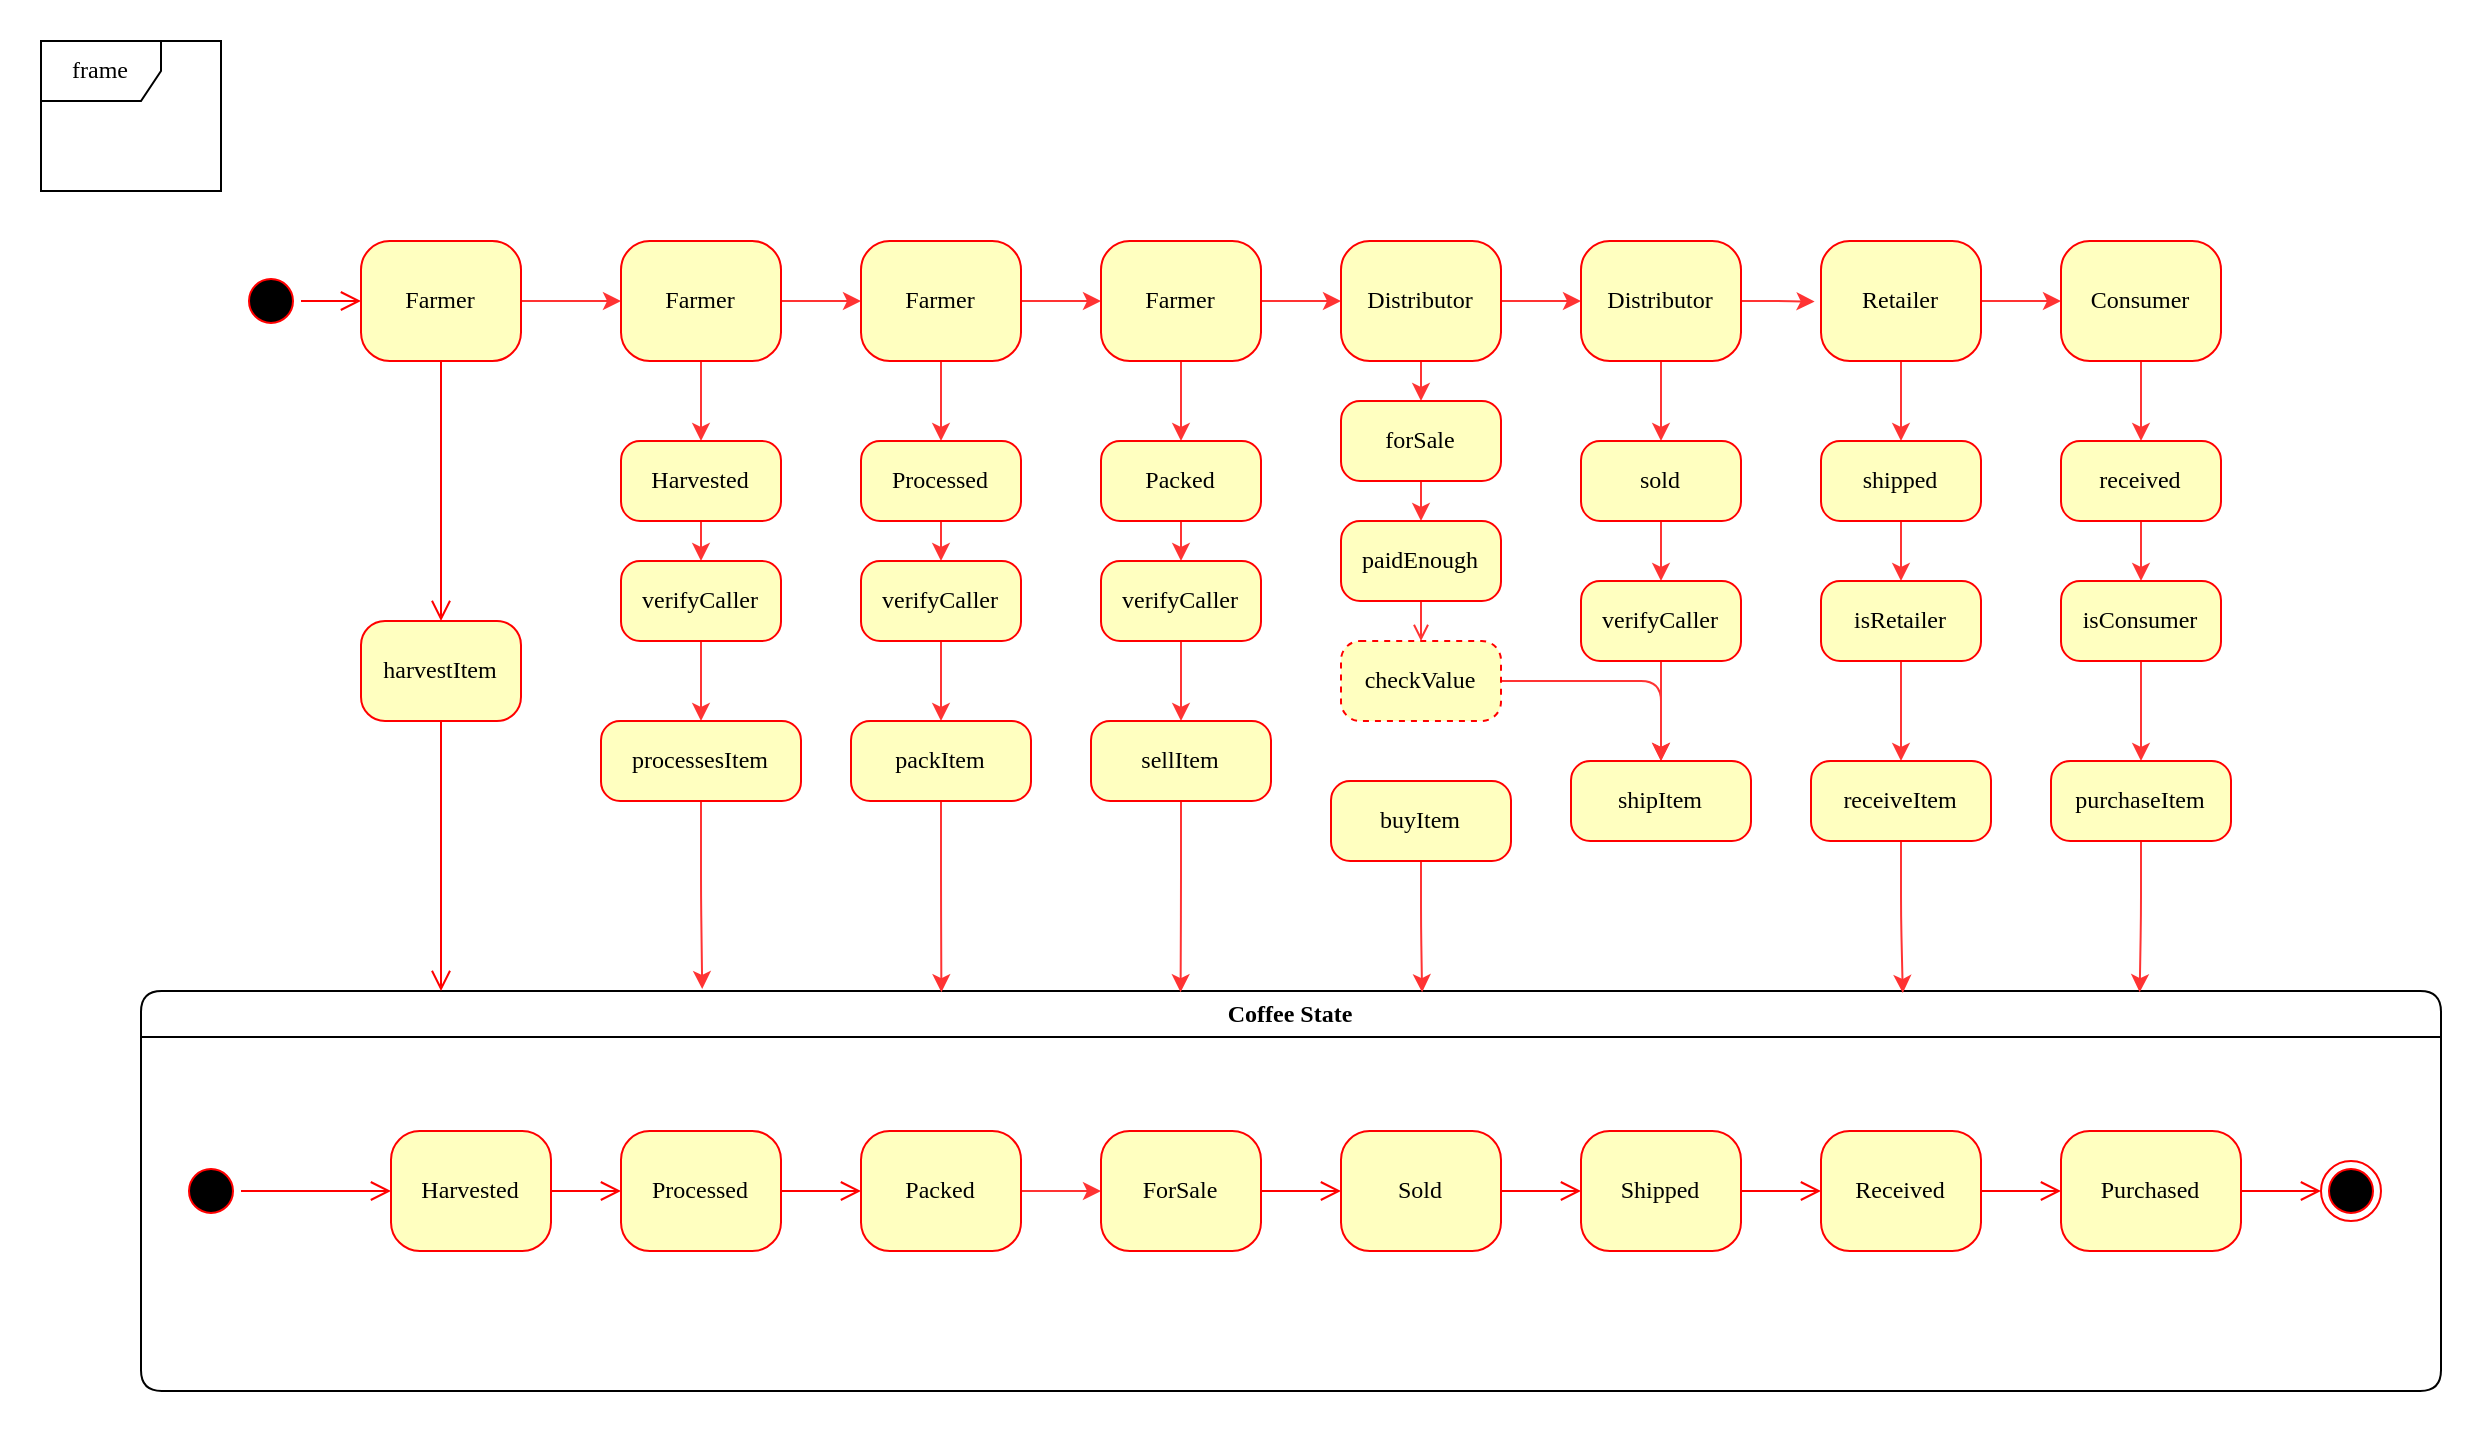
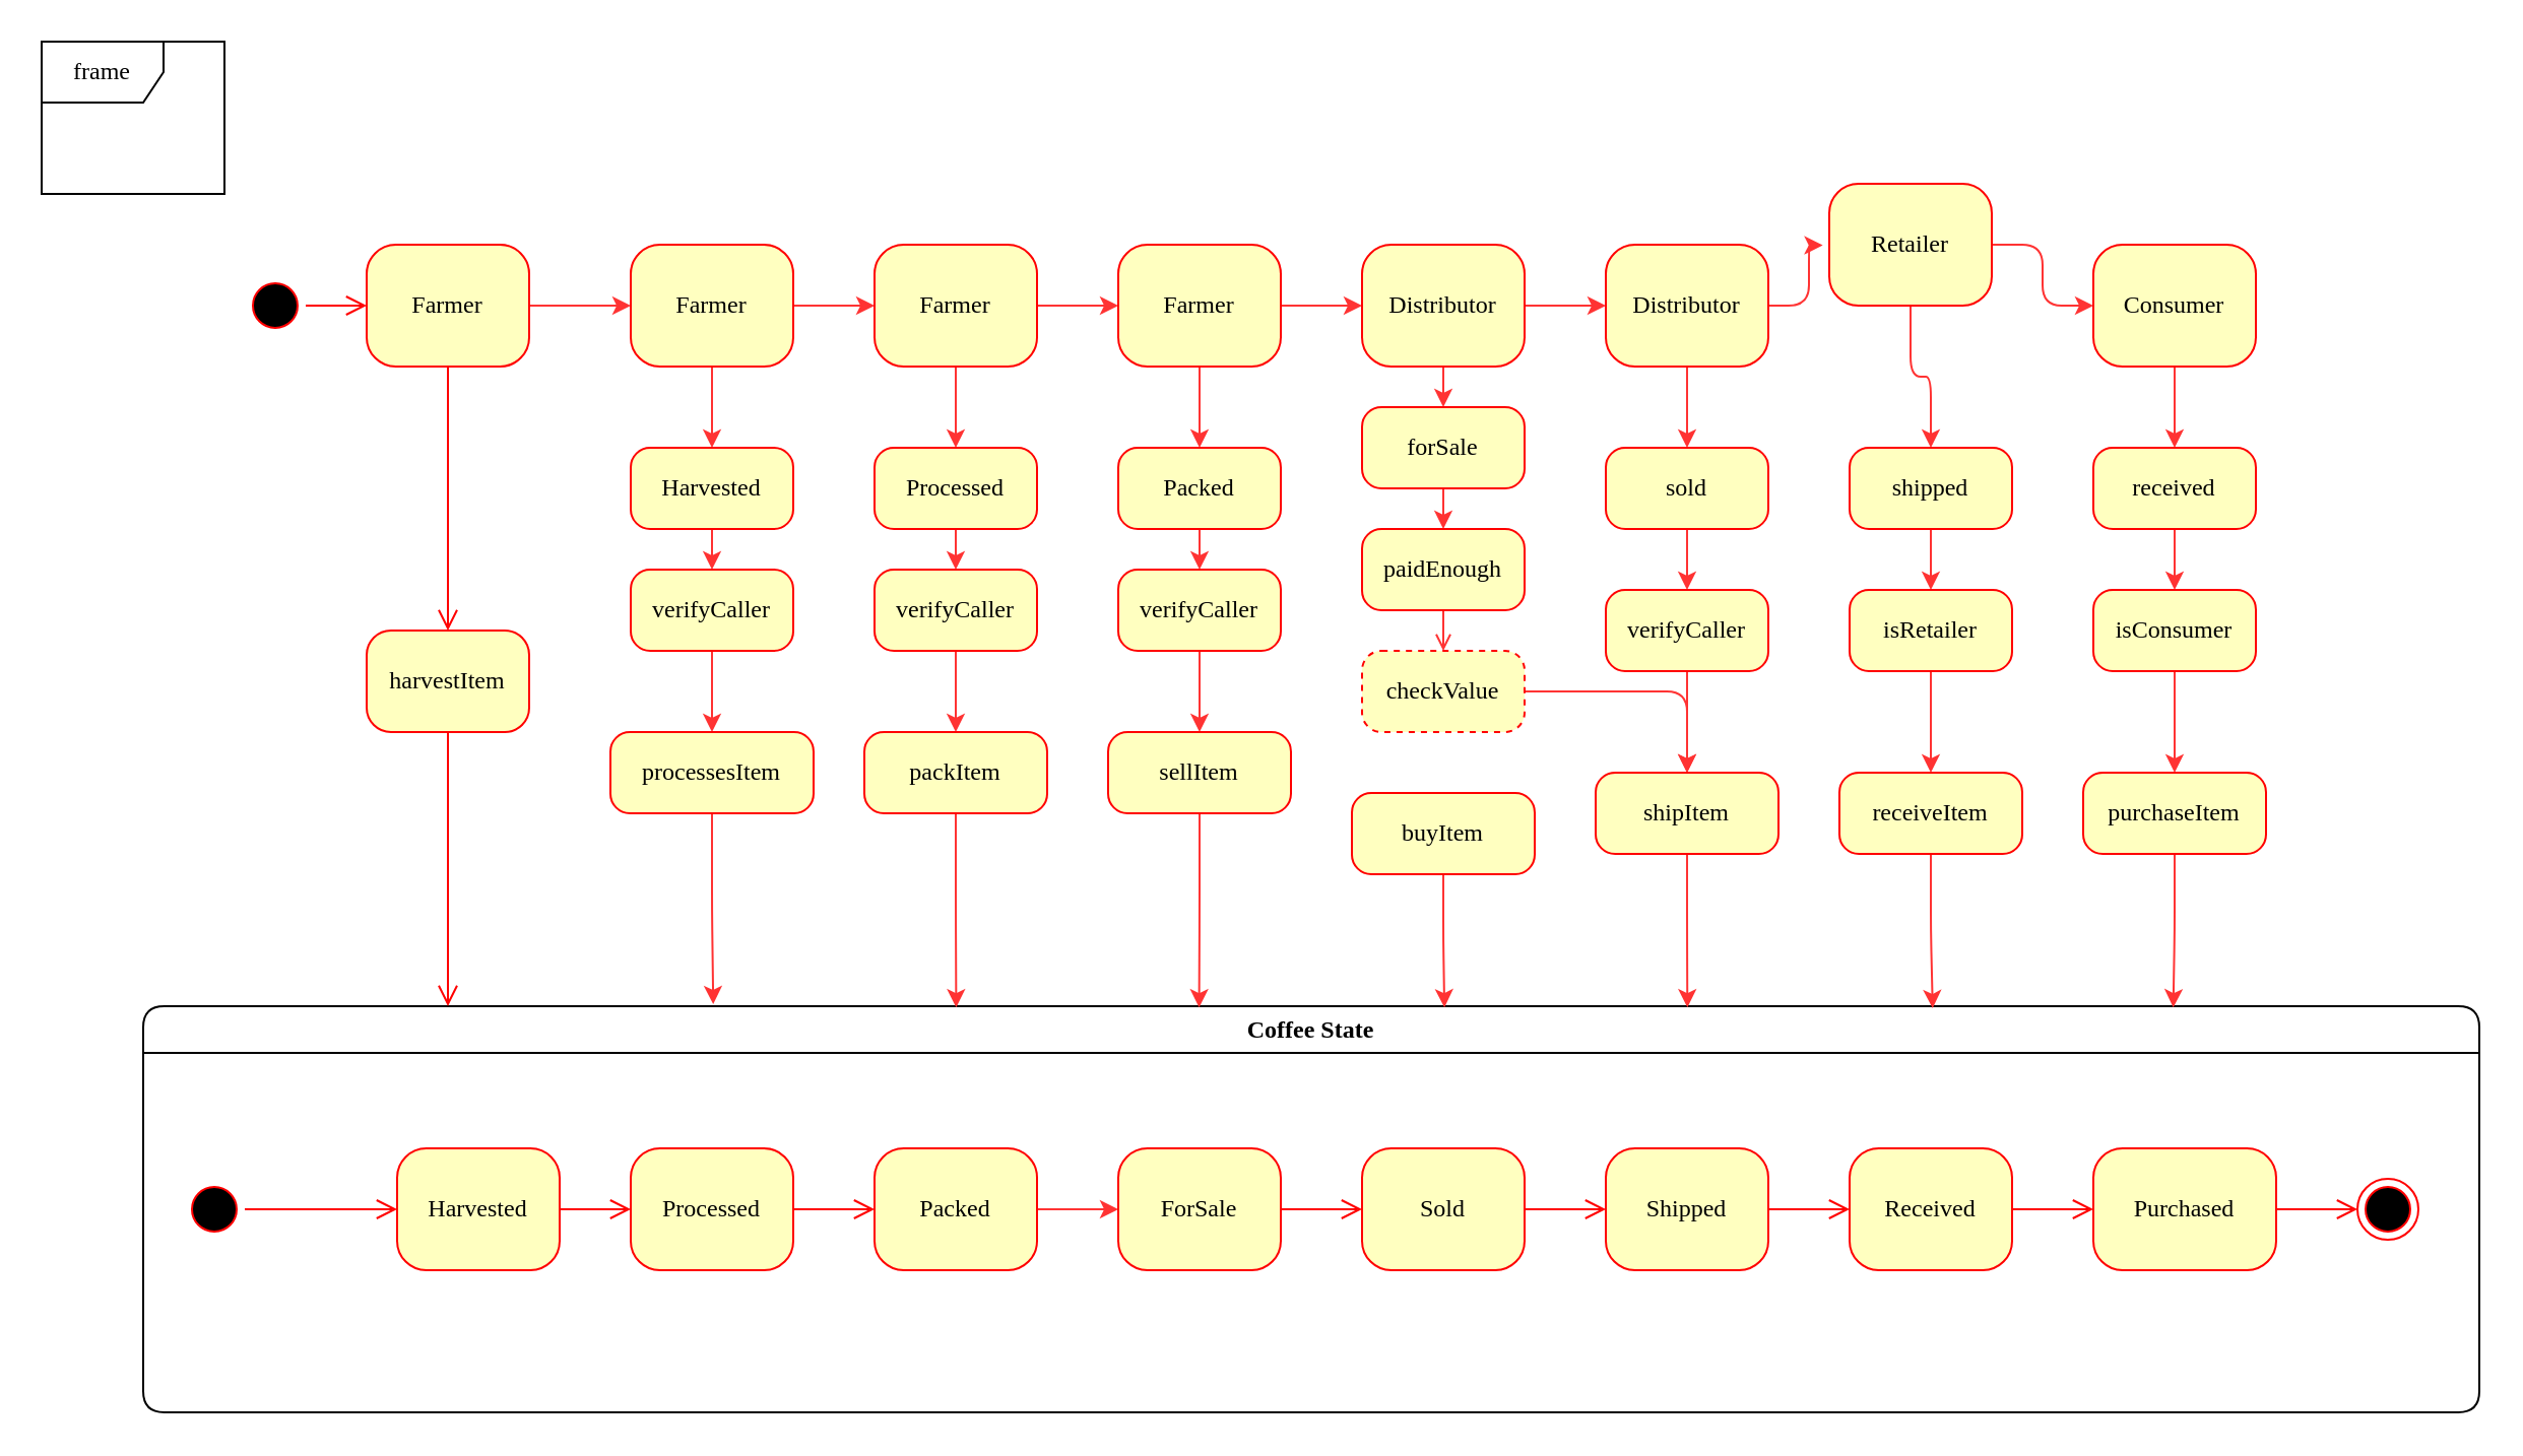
- <mxCell id="79" value="Retailer" style="rounded=1;whiteSpace=wrap;html=1;arcSize=24;fillColor=#ffffc0;strokeColor=#ff0000;shadow=0;comic=0;labelBackgroundColor=none;fontFamily=Verdana;fontSize=12;fontColor=#000000;align=center;" vertex="1" parent="1"><mxGeometry x="910" y="120" width="80" height="60" as="geometry" /></mxCell>
+ <mxCell id="79" value="Retailer" style="rounded=1;whiteSpace=wrap;html=1;arcSize=24;fillColor=#ffffc0;strokeColor=#ff0000;shadow=0;comic=0;labelBackgroundColor=none;fontFamily=Verdana;fontSize=12;fontColor=#000000;align=center;" vertex="1" parent="1"><mxGeometry x="900" y="90" width="80" height="60" as="geometry" /></mxCell>
+ <mxCell id="75" style="edgeStyle=orthogonalEdgeStyle;rounded=1;orthogonalLoop=1;jettySize=auto;html=1;entryX=0.661;entryY=0.003;entryDx=0;entryDy=0;entryPerimeter=0;strokeColor=#FF3333;" edge="1" parent="1" source="76" target="5"><mxGeometry relative="1" as="geometry" /></mxCell>
